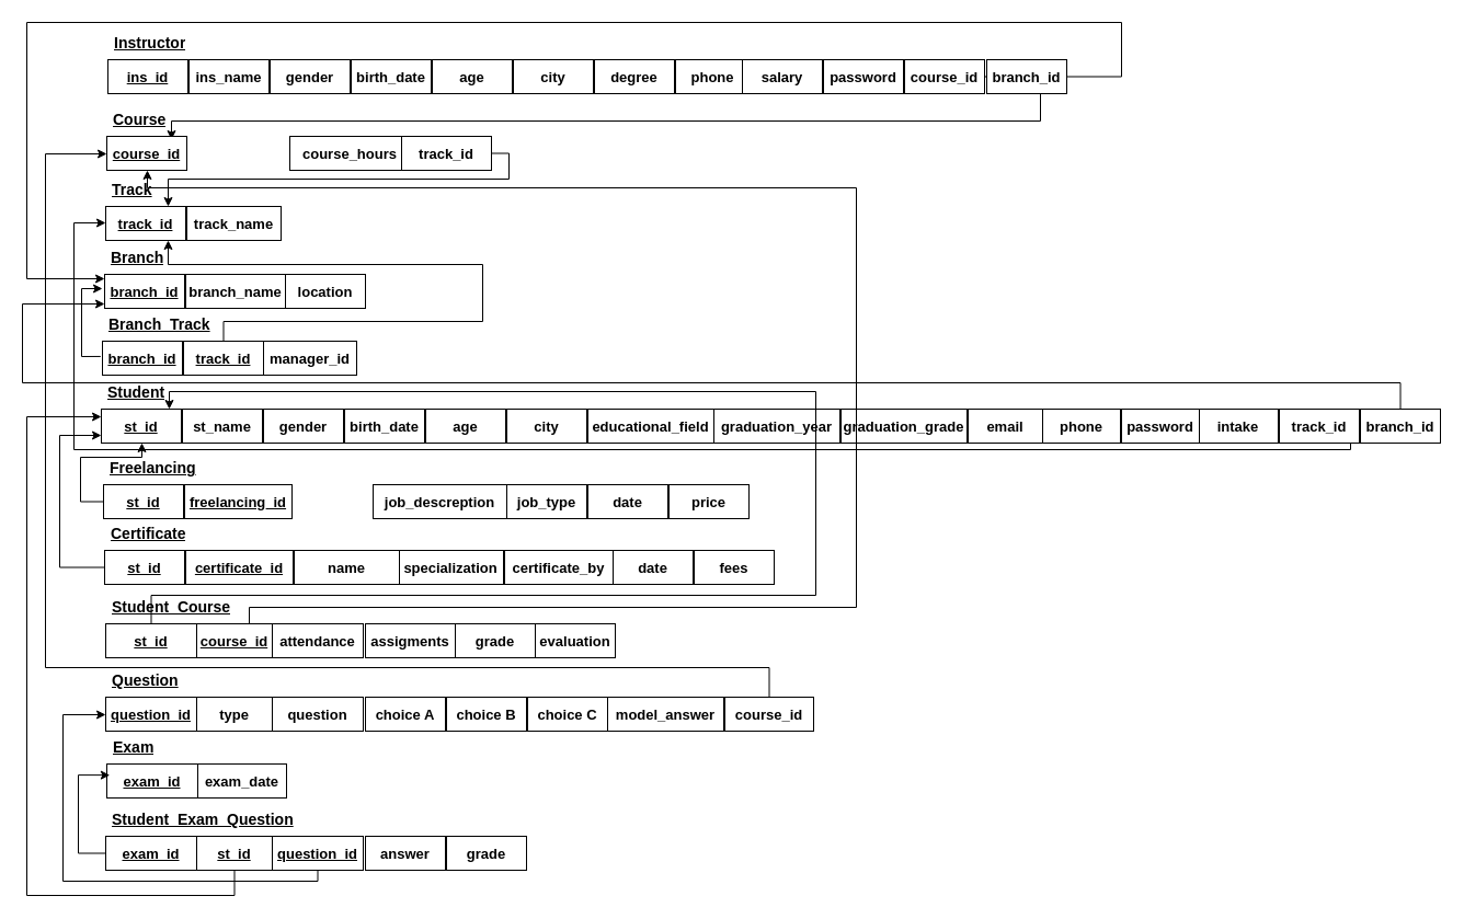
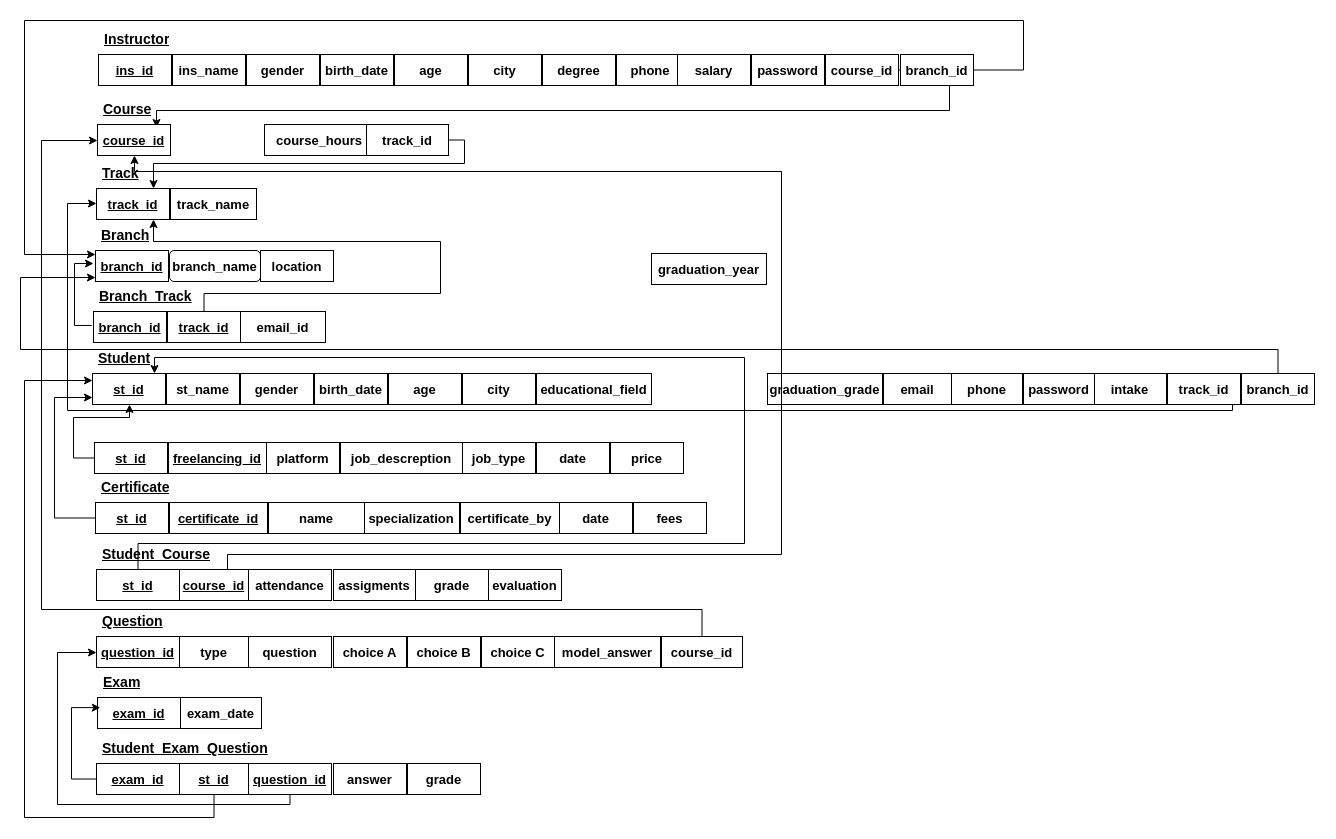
- <mxCell id="26" value="&lt;b&gt;&lt;font style=&quot;font-size: 13px;&quot;&gt;branch_name&lt;/font&gt;&lt;/b&gt;" style="whiteSpace=wrap;html=1;align=center;" parent="1" vertex="1"><mxGeometry x="169" y="250" width="91" height="31" as="geometry" /></mxCell>
+ <mxCell id="26" value="&lt;b&gt;&lt;font style=&quot;font-size: 13px;&quot;&gt;branch_name&lt;/font&gt;&lt;/b&gt;" style="whiteSpace=wrap;html=1;align=center;rounded=1;" parent="1" vertex="1"><mxGeometry x="169" y="250" width="91" height="31" as="geometry" /></mxCell>
- <mxCell id="23" value="&lt;span style=&quot;font-size: 13px;&quot;&gt;&lt;b&gt;manager_id&lt;/b&gt;&lt;/span&gt;" style="whiteSpace=wrap;html=1;align=center;" parent="1" vertex="1"><mxGeometry x="240" y="311" width="85" height="31" as="geometry" /></mxCell>
+ <mxCell id="23" value="&lt;span style=&quot;font-size: 13px;&quot;&gt;&lt;b&gt;email_id&lt;/b&gt;&lt;/span&gt;" style="whiteSpace=wrap;html=1;align=center;" parent="1" vertex="1"><mxGeometry x="240" y="311" width="85" height="31" as="geometry" /></mxCell>
- <mxCell id="40" value="&lt;b&gt;&lt;font style=&quot;font-size: 13px;&quot;&gt;graduation_year&lt;/font&gt;&lt;/b&gt;" style="whiteSpace=wrap;html=1;align=center;" parent="1" vertex="1"><mxGeometry x="651" y="373" width="115" height="31" as="geometry" /></mxCell>
+ <mxCell id="40" value="&lt;b&gt;&lt;font style=&quot;font-size: 13px;&quot;&gt;graduation_year&lt;/font&gt;&lt;/b&gt;" style="whiteSpace=wrap;html=1;align=center;" parent="1" vertex="1"><mxGeometry x="651" y="253" width="115" height="31" as="geometry" /></mxCell>
- <mxCell id="50" value="&lt;b&gt;&lt;u&gt;&lt;font style=&quot;font-size: 14px;&quot;&gt;Freelancing&lt;/font&gt;&lt;/u&gt;&lt;/b&gt;" style="text;strokeColor=none;fillColor=none;spacingLeft=4;spacingRight=4;overflow=hidden;rotatable=0;points=[[0,0.5],[1,0.5]];portConstraint=eastwest;fontSize=12;whiteSpace=wrap;html=1;labelBackgroundColor=none;labelBorderColor=none;" parent="1" vertex="1"><mxGeometry x="94" y="412" width="92" height="29" as="geometry" /></mxCell>
+ <mxCell id="52" value="&lt;span style=&quot;font-size: 13px;&quot;&gt;&lt;b&gt;platform&lt;/b&gt;&lt;/span&gt;" style="whiteSpace=wrap;html=1;align=center;" parent="1" vertex="1"><mxGeometry x="266" y="442" width="73" height="31" as="geometry" /></mxCell>
